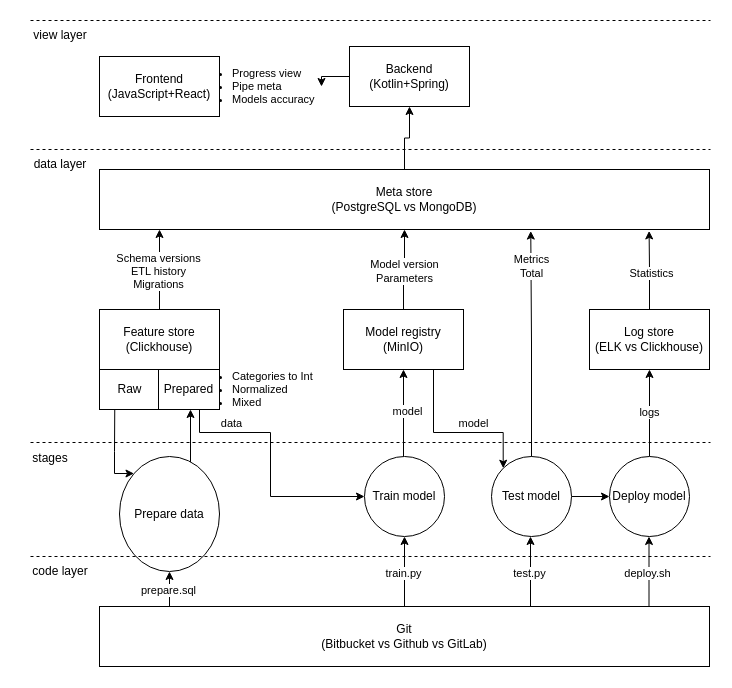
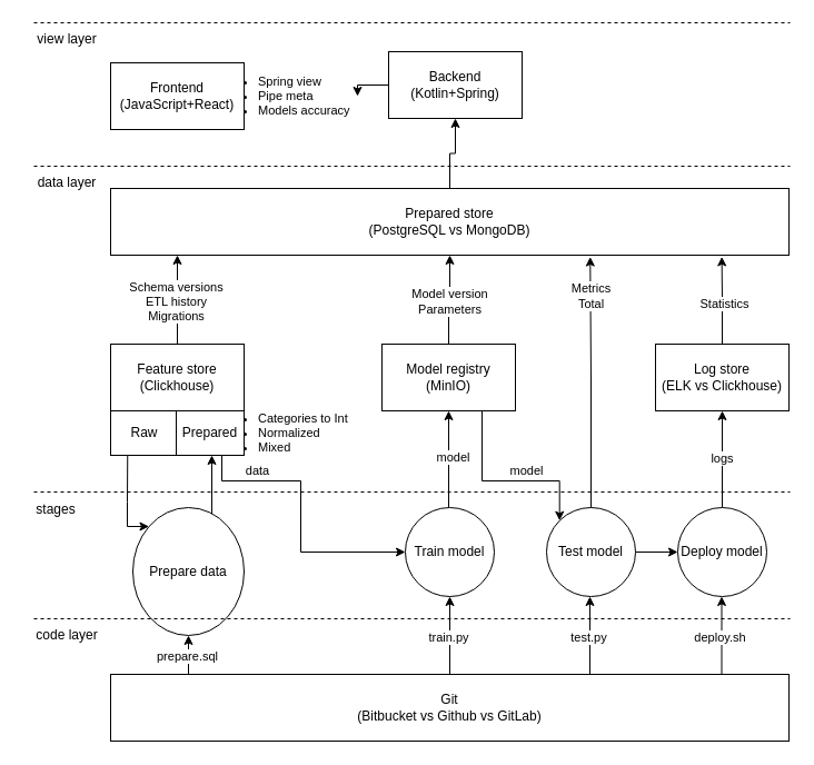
- <mxCell id="21" value="&lt;ul style=&quot;font-size: 11px;&quot;&gt;&lt;li&gt;Progress view&lt;/li&gt;&lt;li&gt;Pipe meta&lt;/li&gt;&lt;li&gt;Models accuracy&lt;/li&gt;&lt;/ul&gt;" style="text;strokeColor=none;fillColor=none;html=1;whiteSpace=wrap;verticalAlign=middle;overflow=hidden;" vertex="1" parent="1"><mxGeometry x="190" y="46" width="131" height="80" as="geometry" /></mxCell>
+ <mxCell id="21" value="&lt;ul style=&quot;font-size: 11px;&quot;&gt;&lt;li&gt;Spring view&lt;/li&gt;&lt;li&gt;Pipe meta&lt;/li&gt;&lt;li&gt;Models accuracy&lt;/li&gt;&lt;/ul&gt;" style="text;strokeColor=none;fillColor=none;html=1;whiteSpace=wrap;verticalAlign=middle;overflow=hidden;" vertex="1" parent="1"><mxGeometry x="190" y="46" width="131" height="80" as="geometry" /></mxCell>
- <mxCell id="5" value="Meta store&lt;div&gt;(PostgreSQL vs MongoDB)&lt;/div&gt;" style="rounded=0;whiteSpace=wrap;html=1;" vertex="1" parent="1"><mxGeometry x="99" y="169" width="610" height="60" as="geometry" /></mxCell>
+ <mxCell id="5" value="Prepared store&lt;div&gt;(PostgreSQL vs MongoDB)&lt;/div&gt;" style="rounded=0;whiteSpace=wrap;html=1;" vertex="1" parent="1"><mxGeometry x="99" y="169" width="610" height="60" as="geometry" /></mxCell>
